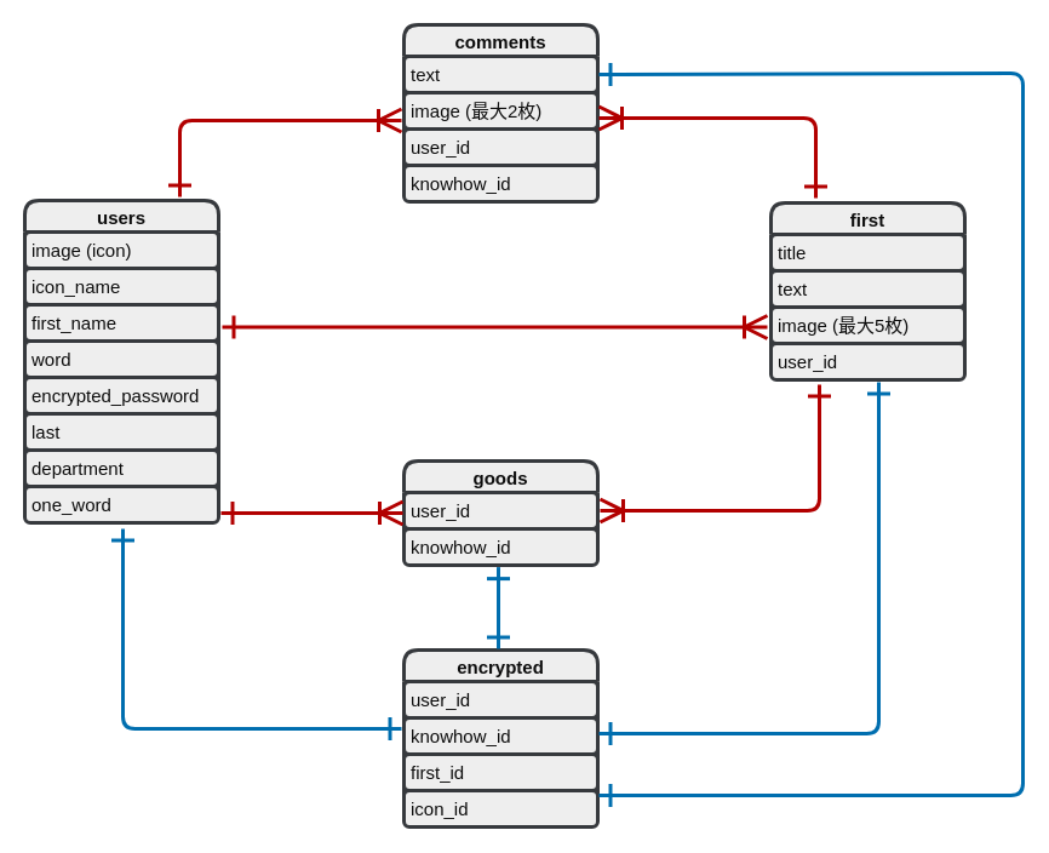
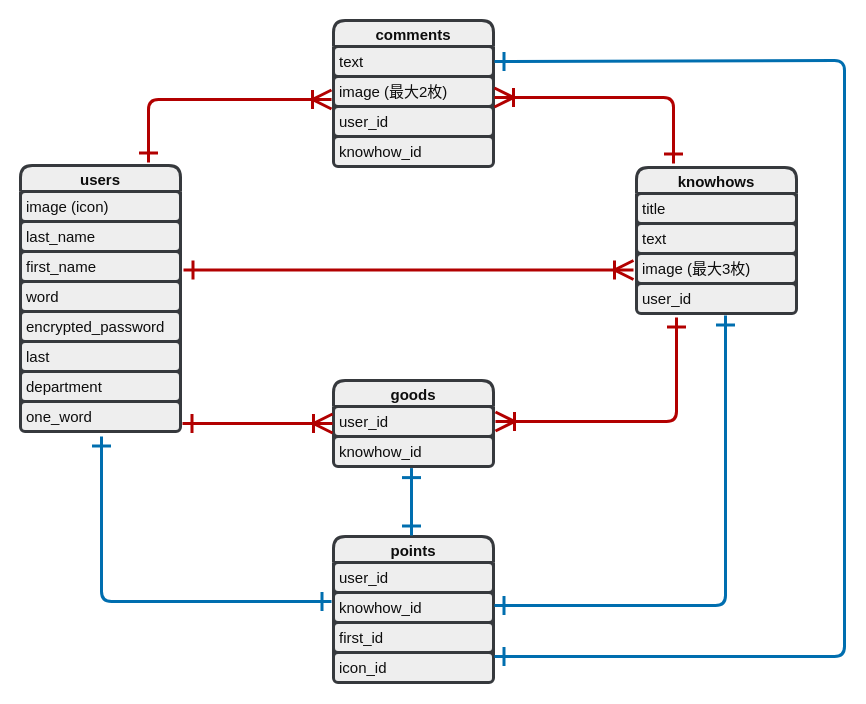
- <mxCell id="11" value="first" style="swimlane;fontStyle=1;childLayout=stackLayout;horizontal=1;startSize=26;horizontalStack=0;resizeParent=1;resizeParentMax=0;resizeLast=0;collapsible=1;marginBottom=0;align=center;fontSize=15;strokeWidth=3;rounded=1;fillColor=#eeeeee;strokeColor=#36393d;fontColor=#0d0d0d;" parent="1" vertex="1"><mxGeometry x="636" y="167" width="160" height="146" as="geometry" /></mxCell>
+ <mxCell id="11" value="knowhows" style="swimlane;fontStyle=1;childLayout=stackLayout;horizontal=1;startSize=26;horizontalStack=0;resizeParent=1;resizeParentMax=0;resizeLast=0;collapsible=1;marginBottom=0;align=center;fontSize=15;strokeWidth=3;rounded=1;fillColor=#eeeeee;strokeColor=#36393d;fontColor=#0d0d0d;" parent="1" vertex="1"><mxGeometry x="636" y="167" width="160" height="146" as="geometry" /></mxCell>
- <mxCell id="4" value="icon_name" style="text;strokeColor=#36393d;fillColor=#eeeeee;spacingLeft=4;spacingRight=4;overflow=hidden;rotatable=0;points=[[0,0.5],[1,0.5]];portConstraint=eastwest;fontSize=15;strokeWidth=3;rounded=1;fontColor=#0d0d0d;" parent="2" vertex="1"><mxGeometry y="56" width="160" height="30" as="geometry" /></mxCell>
+ <mxCell id="4" value="last_name" style="text;strokeColor=#36393d;fillColor=#eeeeee;spacingLeft=4;spacingRight=4;overflow=hidden;rotatable=0;points=[[0,0.5],[1,0.5]];portConstraint=eastwest;fontSize=15;strokeWidth=3;rounded=1;fontColor=#0d0d0d;" parent="2" vertex="1"><mxGeometry y="56" width="160" height="30" as="geometry" /></mxCell>
- <mxCell id="14" value="image (最大5枚)" style="text;strokeColor=#36393d;fillColor=#eeeeee;spacingLeft=4;spacingRight=4;overflow=hidden;rotatable=0;points=[[0,0.5],[1,0.5]];portConstraint=eastwest;fontSize=15;strokeWidth=3;rounded=1;fontColor=#0d0d0d;" parent="11" vertex="1"><mxGeometry y="86" width="160" height="30" as="geometry" /></mxCell>
+ <mxCell id="14" value="image (最大3枚)" style="text;strokeColor=#36393d;fillColor=#eeeeee;spacingLeft=4;spacingRight=4;overflow=hidden;rotatable=0;points=[[0,0.5],[1,0.5]];portConstraint=eastwest;fontSize=15;strokeWidth=3;rounded=1;fontColor=#0d0d0d;" parent="11" vertex="1"><mxGeometry y="86" width="160" height="30" as="geometry" /></mxCell>
- <mxCell id="24" value="encrypted" style="swimlane;fontStyle=1;childLayout=stackLayout;horizontal=1;startSize=26;horizontalStack=0;resizeParent=1;resizeParentMax=0;resizeLast=0;collapsible=1;marginBottom=0;align=center;fontSize=15;strokeWidth=3;rounded=1;fillColor=#eeeeee;strokeColor=#36393d;fontColor=#0d0d0d;" parent="1" vertex="1"><mxGeometry x="333" y="536" width="160" height="146" as="geometry" /></mxCell>
+ <mxCell id="24" value="points" style="swimlane;fontStyle=1;childLayout=stackLayout;horizontal=1;startSize=26;horizontalStack=0;resizeParent=1;resizeParentMax=0;resizeLast=0;collapsible=1;marginBottom=0;align=center;fontSize=15;strokeWidth=3;rounded=1;fillColor=#eeeeee;strokeColor=#36393d;fontColor=#0d0d0d;" parent="1" vertex="1"><mxGeometry x="333" y="536" width="160" height="146" as="geometry" /></mxCell>
